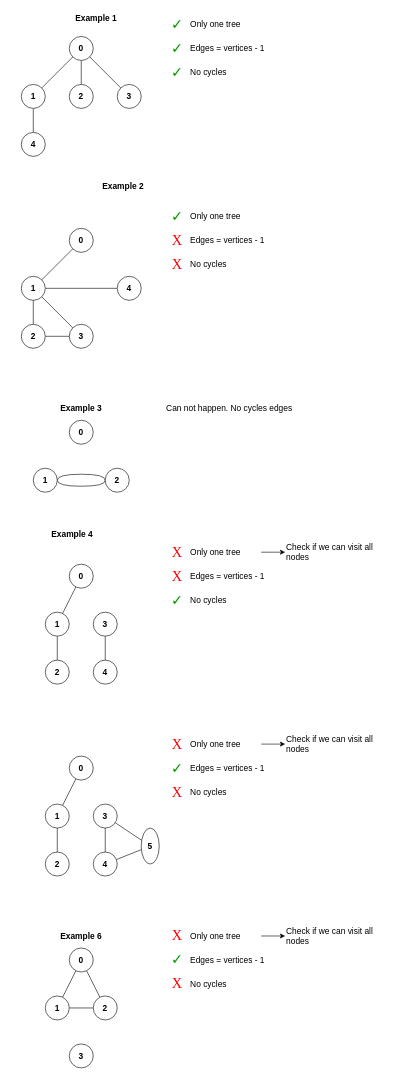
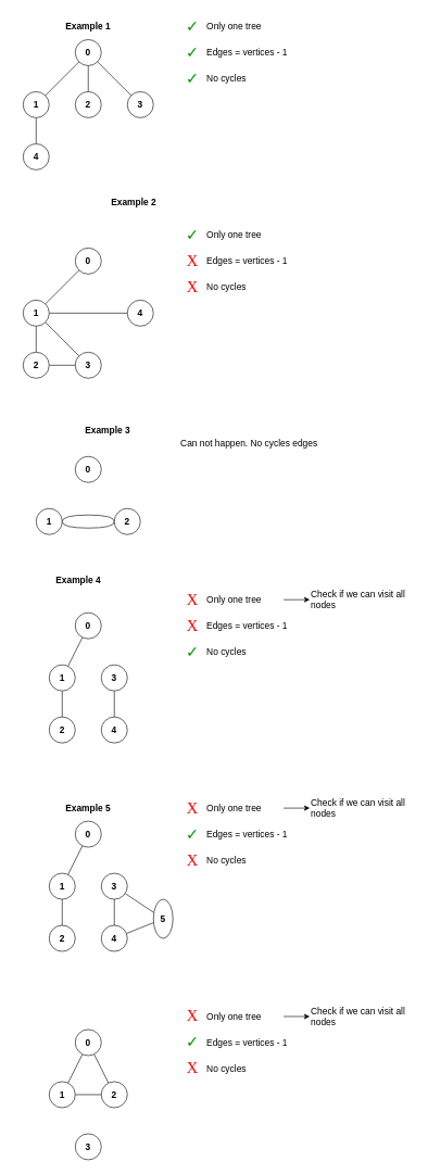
- <mxCell id="11" value="Example 1" style="text;html=1;strokeColor=none;fillColor=none;align=center;verticalAlign=middle;whiteSpace=wrap;rounded=0;fontSize=14;fontStyle=1" vertex="1" parent="1"><mxGeometry x="60" y="10" width="200" height="40" as="geometry" /></mxCell>
+ <mxCell id="11" value="Example 1" style="text;html=1;strokeColor=none;fillColor=none;align=center;verticalAlign=middle;whiteSpace=wrap;rounded=0;fontSize=14;fontStyle=1" vertex="1" parent="1"><mxGeometry x="35" y="20" width="200" height="40" as="geometry" /></mxCell>
- <mxCell id="40" value="Example 3" style="text;html=1;strokeColor=none;fillColor=none;align=center;verticalAlign=middle;whiteSpace=wrap;rounded=0;fontSize=14;fontStyle=1" vertex="1" parent="1"><mxGeometry x="35" y="660" width="200" height="40" as="geometry" /></mxCell>
+ <mxCell id="40" value="Example 3" style="text;html=1;strokeColor=none;fillColor=none;align=center;verticalAlign=middle;whiteSpace=wrap;rounded=0;fontSize=14;fontStyle=1" vertex="1" parent="1"><mxGeometry x="65" y="640" width="200" height="40" as="geometry" /></mxCell>
+ <mxCell id="68" value="Example 5" style="text;html=1;strokeColor=none;fillColor=none;align=center;verticalAlign=middle;whiteSpace=wrap;rounded=0;fontSize=14;fontStyle=1" vertex="1" parent="1"><mxGeometry x="35" y="1220" width="200" height="40" as="geometry" /></mxCell>
- <mxCell id="85" value="Example 6" style="text;html=1;strokeColor=none;fillColor=none;align=center;verticalAlign=middle;whiteSpace=wrap;rounded=0;fontSize=14;fontStyle=1" vertex="1" parent="1"><mxGeometry x="35" y="1540" width="200" height="40" as="geometry" /></mxCell>
